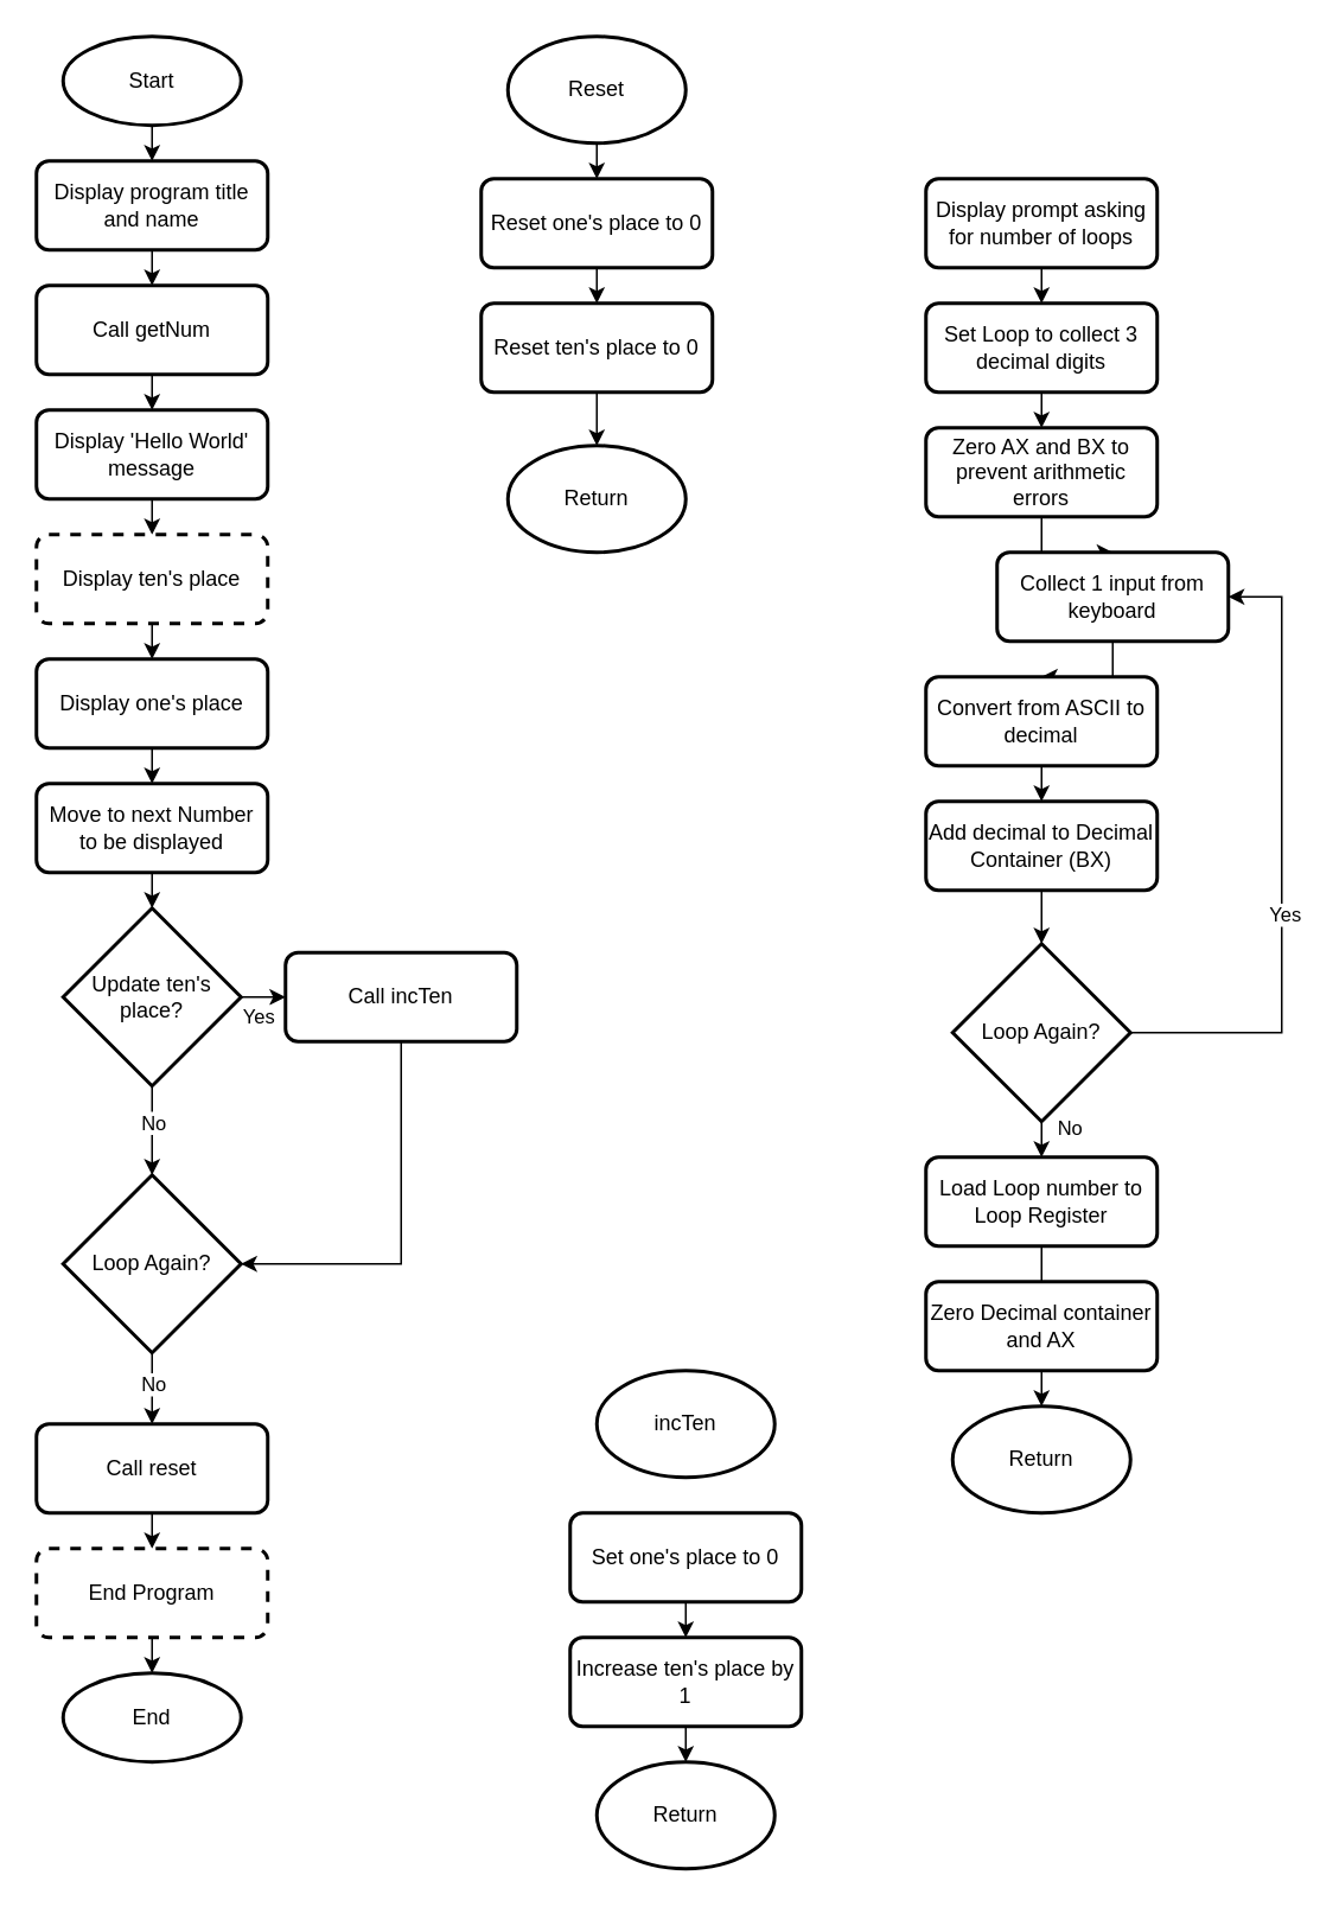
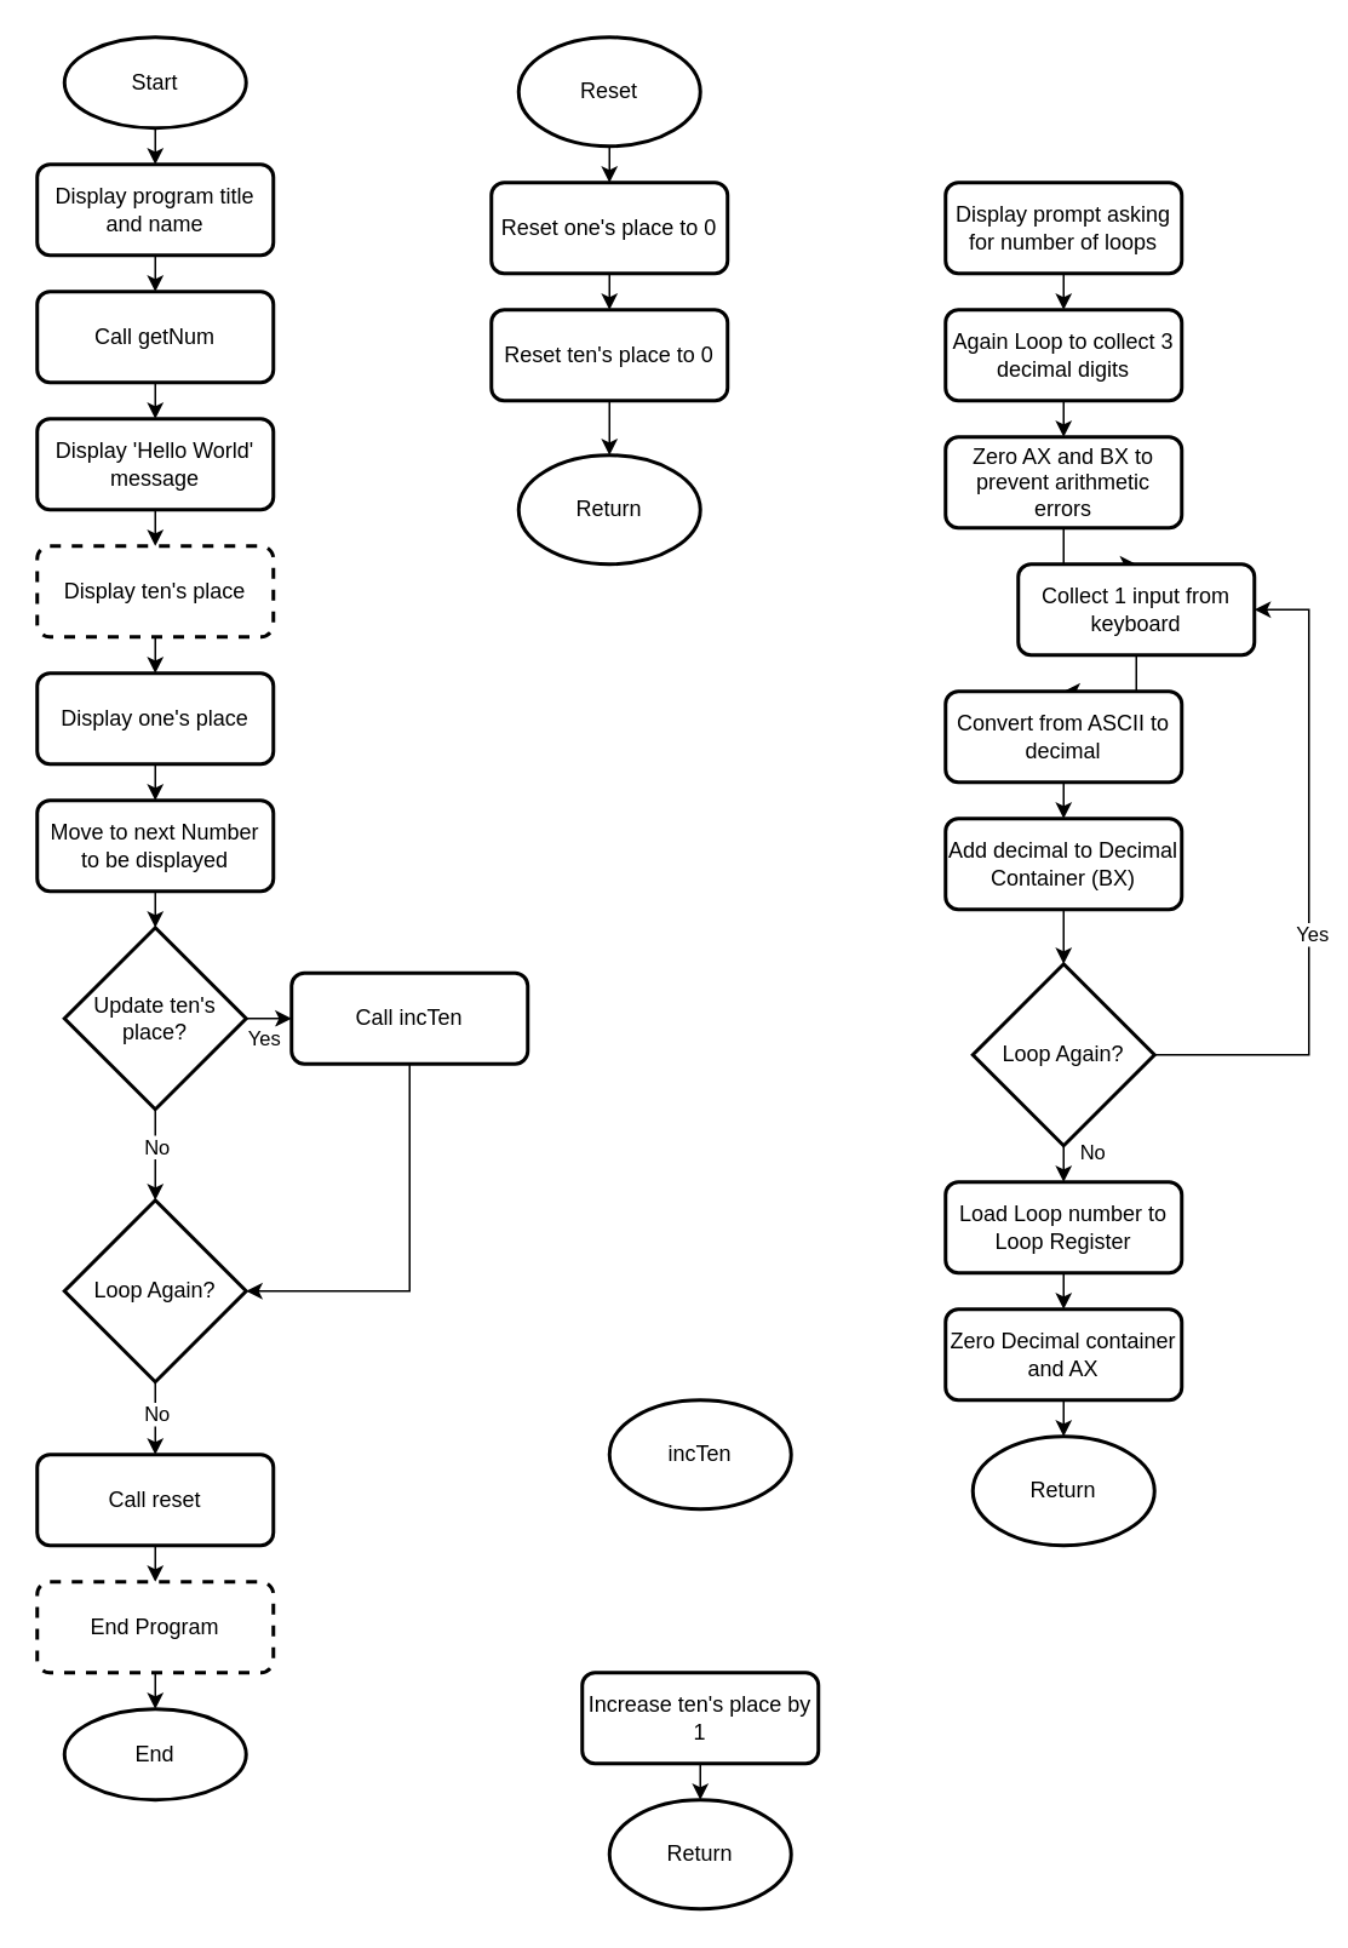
- <mxCell id="30" value="Set Loop to collect 3 decimal digits" style="rounded=1;whiteSpace=wrap;html=1;absoluteArcSize=1;arcSize=14;strokeWidth=2;" vertex="1" parent="1"><mxGeometry x="520" y="170" width="130" height="50" as="geometry" /></mxCell>
+ <mxCell id="30" value="Again Loop to collect 3 decimal digits" style="rounded=1;whiteSpace=wrap;html=1;absoluteArcSize=1;arcSize=14;strokeWidth=2;" vertex="1" parent="1"><mxGeometry x="520" y="170" width="130" height="50" as="geometry" /></mxCell>
- <mxCell id="45" style="edgeStyle=orthogonalEdgeStyle;rounded=0;orthogonalLoop=1;jettySize=auto;html=1;exitX=0.5;exitY=1;exitDx=0;exitDy=0;entryX=0.5;entryY=0;entryDx=0;entryDy=0;endArrow=none;" edge="1" parent="1" source="46" target="48"><mxGeometry relative="1" as="geometry" /></mxCell>
+ <mxCell id="45" style="edgeStyle=orthogonalEdgeStyle;rounded=0;orthogonalLoop=1;jettySize=auto;html=1;exitX=0.5;exitY=1;exitDx=0;exitDy=0;entryX=0.5;entryY=0;entryDx=0;entryDy=0;" edge="1" parent="1" source="46" target="48"><mxGeometry relative="1" as="geometry" /></mxCell>
- <mxCell id="63" value="Set one's place to 0" style="rounded=1;whiteSpace=wrap;html=1;absoluteArcSize=1;arcSize=14;strokeWidth=2;" vertex="1" parent="1"><mxGeometry x="320" y="850" width="130" height="50" as="geometry" /></mxCell>
- <mxCell id="62" style="edgeStyle=orthogonalEdgeStyle;rounded=0;orthogonalLoop=1;jettySize=auto;html=1;exitX=0.5;exitY=1;exitDx=0;exitDy=0;entryX=0.5;entryY=0;entryDx=0;entryDy=0;" edge="1" parent="1" source="63" target="65"><mxGeometry relative="1" as="geometry" /></mxCell>
